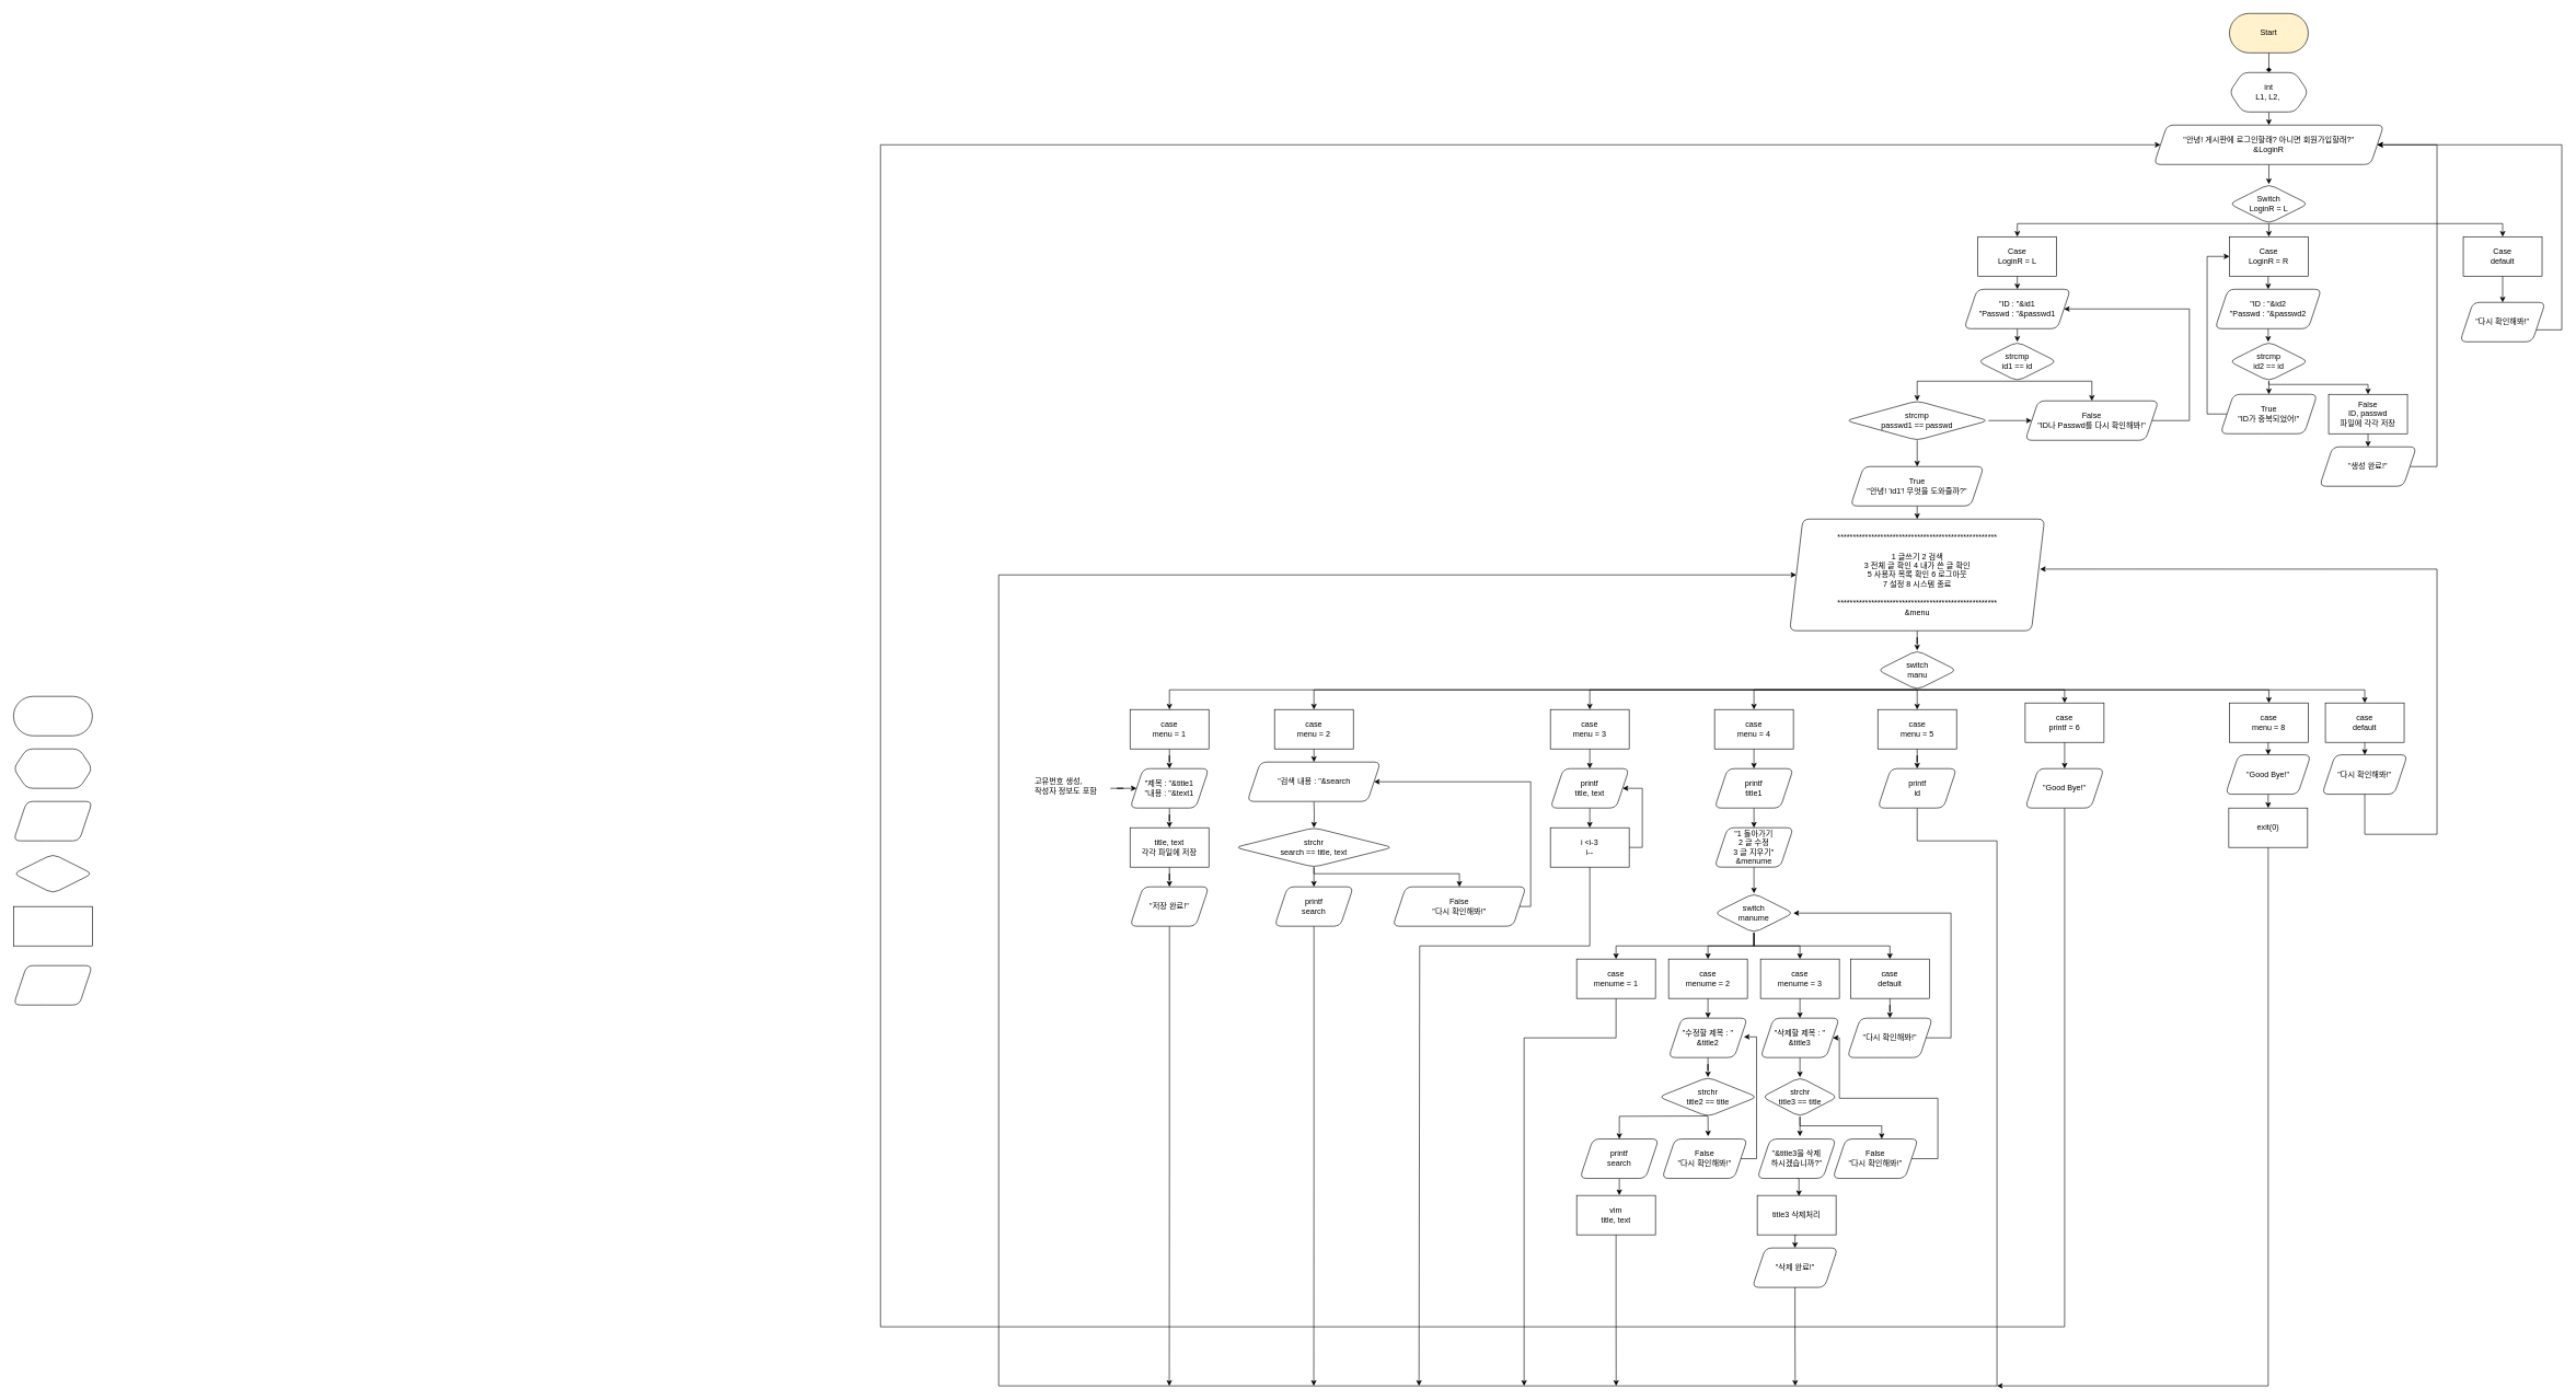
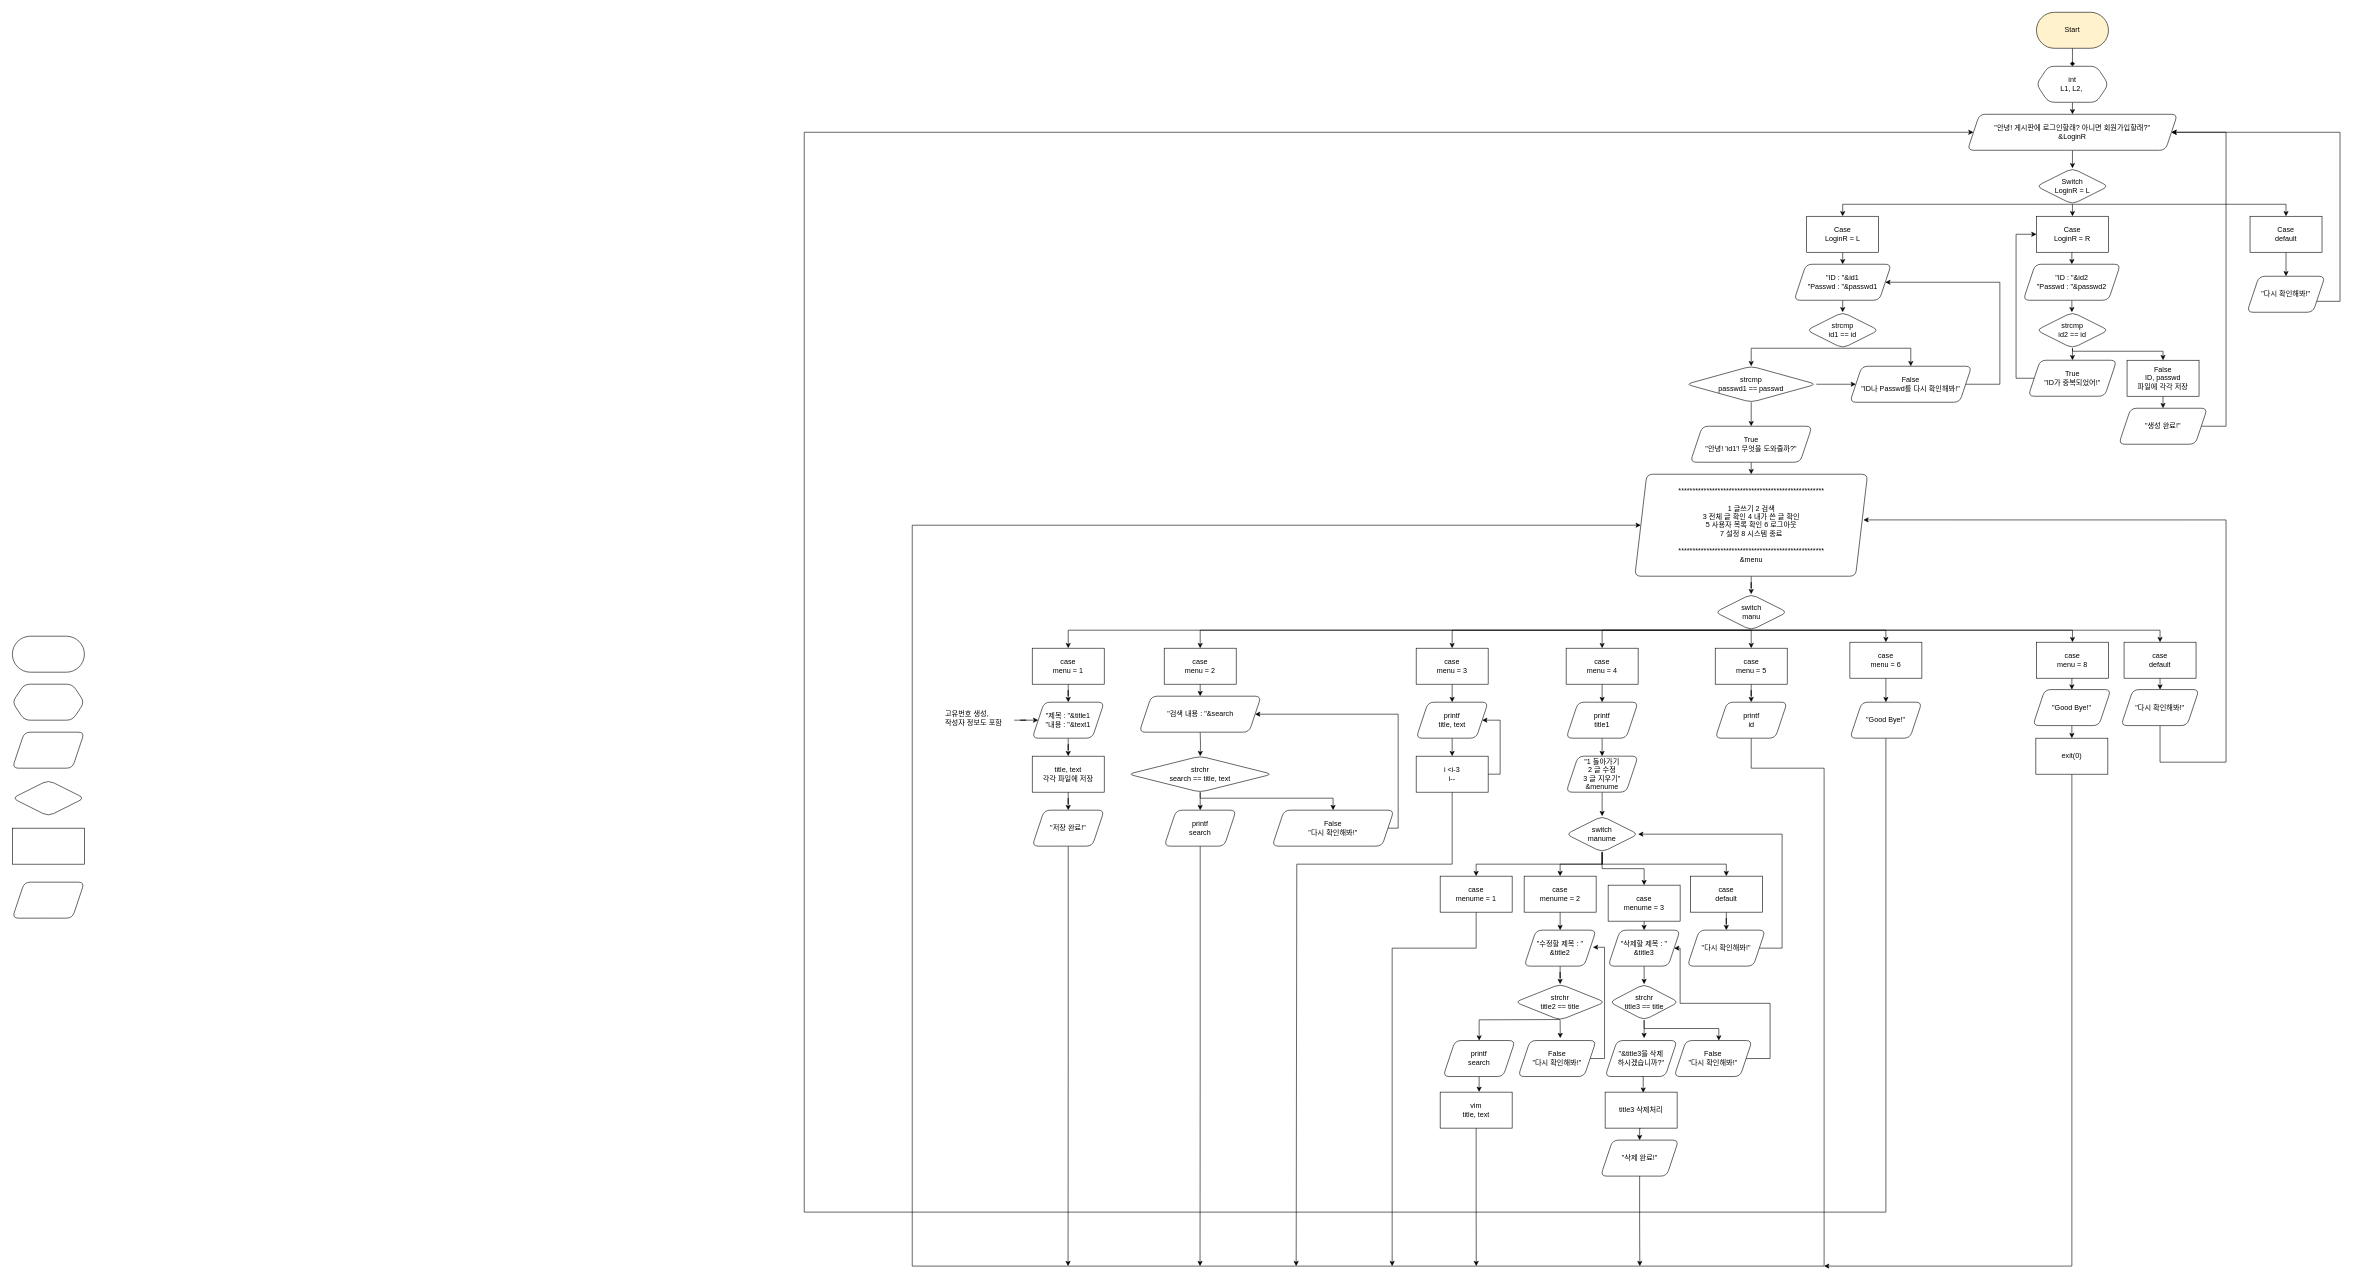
- <mxCell id="58" value="case&lt;br&gt;printf = 6" style="rounded=0;whiteSpace=wrap;html=1;strokeColor=default;fontFamily=Helvetica;fontSize=12;fontColor=default;fillColor=default;" parent="1" vertex="1"><mxGeometry x="3083" y="1070" width="120" height="60" as="geometry" /></mxCell>
+ <mxCell id="58" value="case&lt;br&gt;menu = 6" style="rounded=0;whiteSpace=wrap;html=1;strokeColor=default;fontFamily=Helvetica;fontSize=12;fontColor=default;fillColor=default;" parent="1" vertex="1"><mxGeometry x="3083" y="1070" width="120" height="60" as="geometry" /></mxCell>
- <mxCell id="101" value="case&lt;br&gt;menume = 3" style="rounded=0;whiteSpace=wrap;html=1;strokeColor=default;fontFamily=Helvetica;fontSize=12;fontColor=default;fillColor=default;" vertex="1" parent="1"><mxGeometry x="2680" y="1460" width="120" height="60" as="geometry" /></mxCell>
+ <mxCell id="101" value="case&lt;br&gt;menume = 3" style="rounded=0;whiteSpace=wrap;html=1;strokeColor=default;fontFamily=Helvetica;fontSize=12;fontColor=default;fillColor=default;" vertex="1" parent="1"><mxGeometry x="2680" y="1475" width="120" height="60" as="geometry" /></mxCell>
